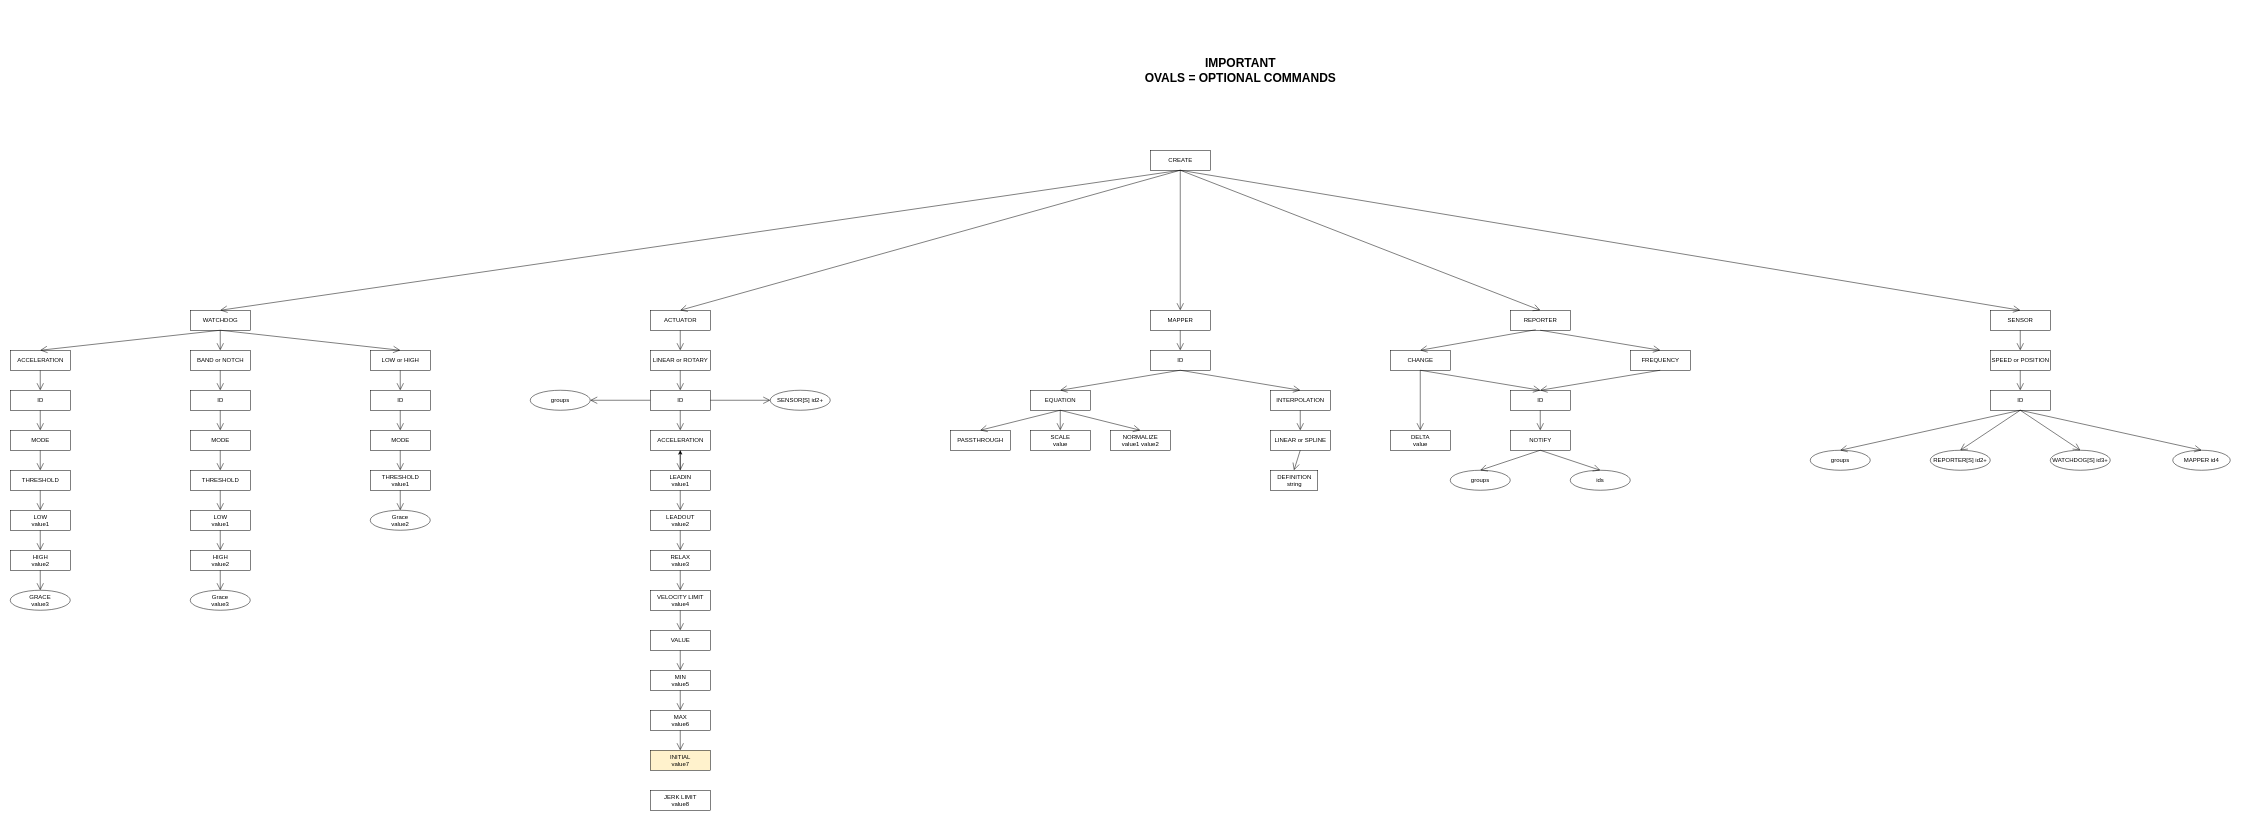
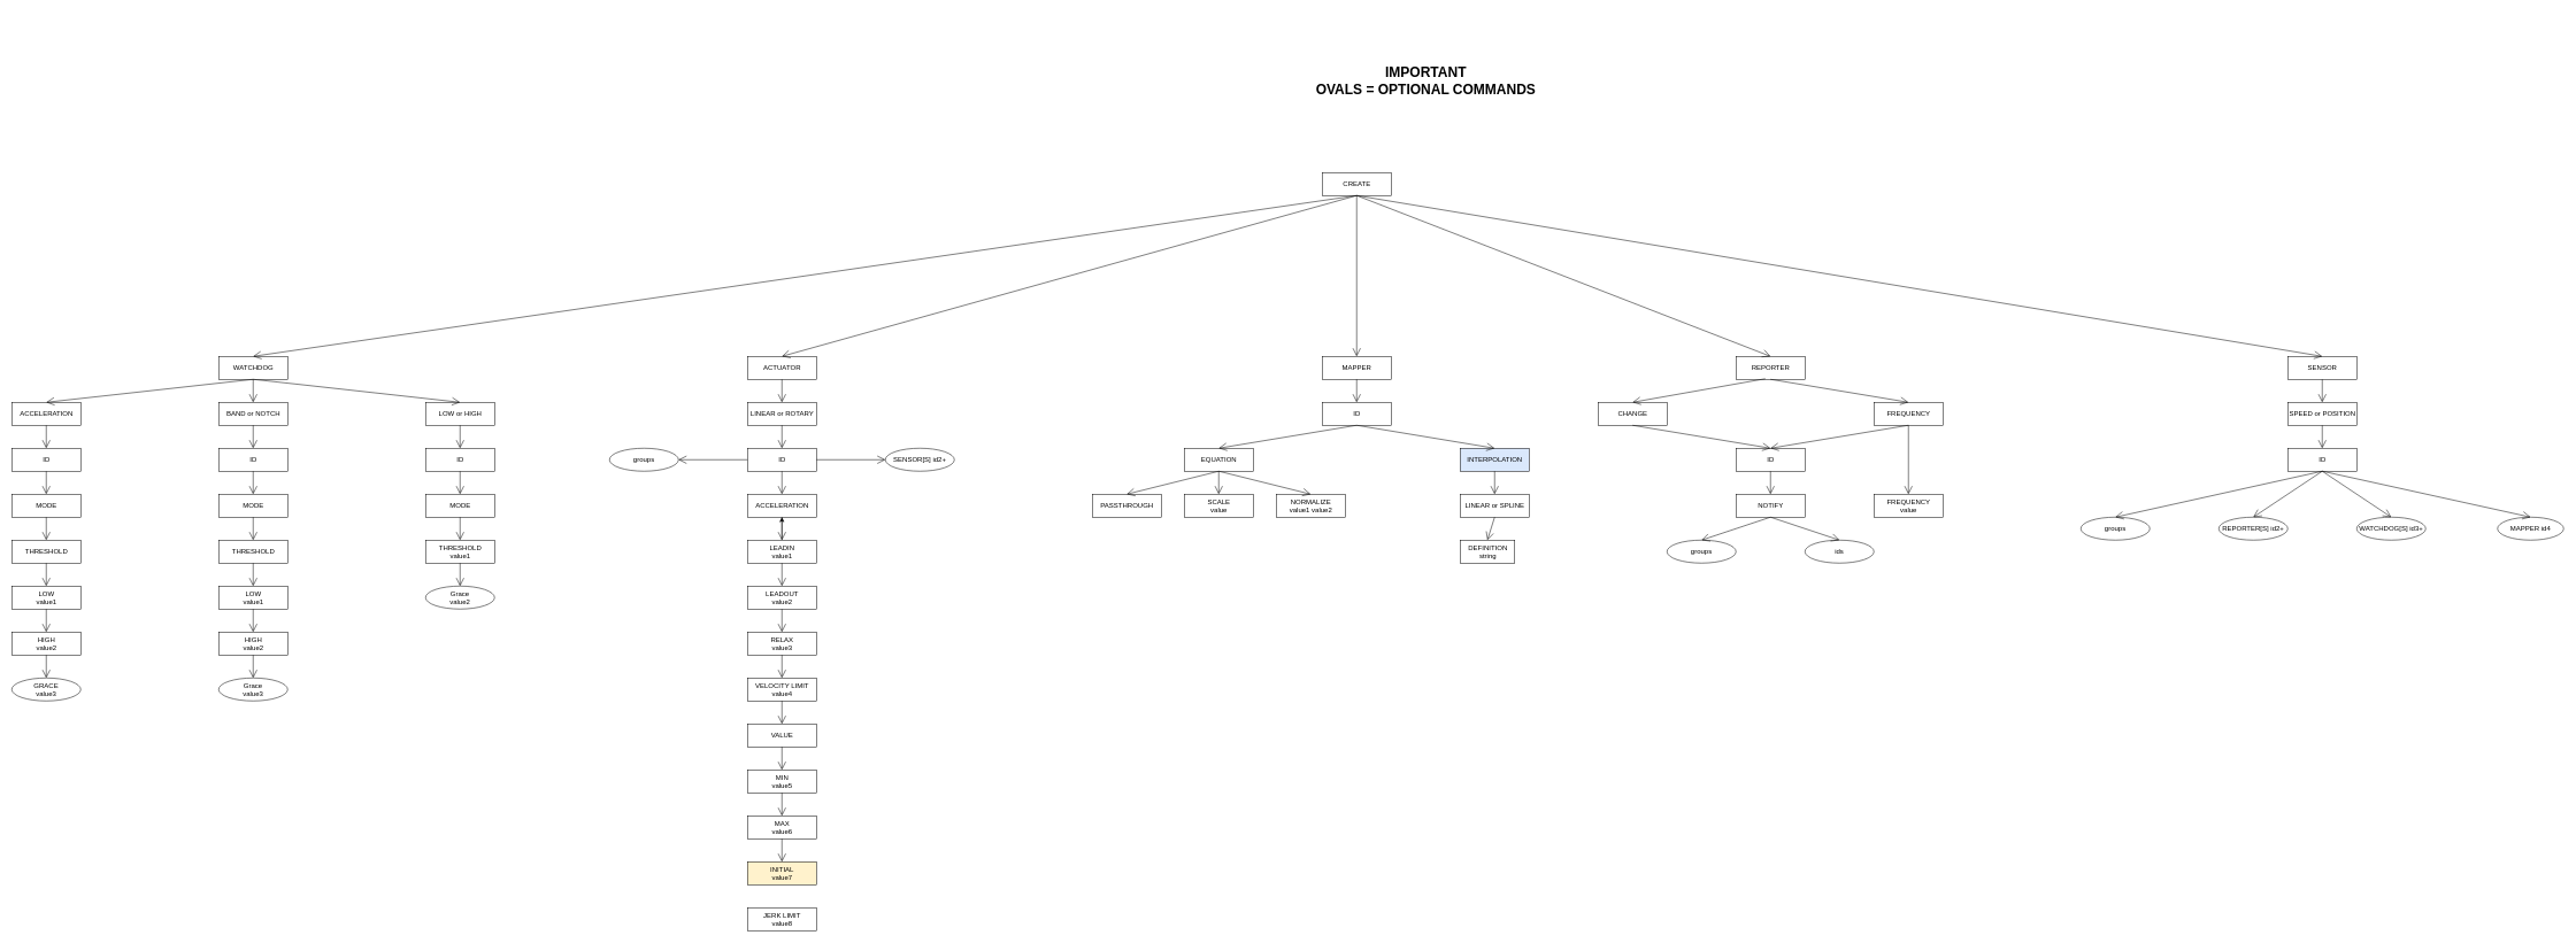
- <mxCell id="14" value="INTERPOLATION" style="html=1;" vertex="1" parent="1"><mxGeometry x="2540" y="780" width="120" height="40" as="geometry" /></mxCell>
+ <mxCell id="14" value="INTERPOLATION" style="html=1;fillColor=#dae8fc;" vertex="1" parent="1"><mxGeometry x="2540" y="780" width="120" height="40" as="geometry" /></mxCell>
- <mxCell id="42" value="" style="endArrow=open;endFill=1;endSize=12;html=1;rounded=0;exitX=0.5;exitY=1;exitDx=0;exitDy=0;entryX=0.5;entryY=0;entryDx=0;entryDy=0;" edge="1" parent="1" source="27" target="35"><mxGeometry width="160" relative="1" as="geometry"><mxPoint x="2630" y="820" as="sourcePoint" /><mxPoint x="2790" y="820" as="targetPoint" /></mxGeometry></mxCell>
+ <mxCell id="43" value="" style="endArrow=open;endFill=1;endSize=12;html=1;rounded=0;exitX=0.5;exitY=1;exitDx=0;exitDy=0;entryX=0.5;entryY=0;entryDx=0;entryDy=0;" edge="1" parent="1" source="28" target="36"><mxGeometry width="160" relative="1" as="geometry"><mxPoint x="2630" y="820" as="sourcePoint" /><mxPoint x="2790" y="820" as="targetPoint" /></mxGeometry></mxCell>
- <mxCell id="35" value="DELTA&lt;br&gt;value" style="html=1;" vertex="1" parent="1"><mxGeometry x="2780" y="860" width="120" height="40" as="geometry" /></mxCell>
+ <mxCell id="36" value="FREQUENCY&lt;br&gt;value" style="html=1;" vertex="1" parent="1"><mxGeometry x="3260" y="860" width="120" height="40" as="geometry" /></mxCell>
